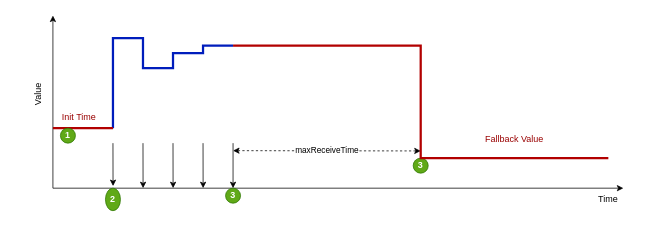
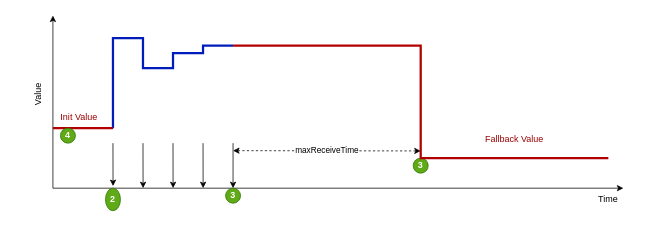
- <mxCell id="8" value="Init Time" style="text;html=1;strokeColor=none;fillColor=none;align=center;verticalAlign=middle;whiteSpace=wrap;rounded=0;fontColor=#990000;" parent="1" vertex="1"><mxGeometry x="60" y="140" width="90" height="30" as="geometry" /></mxCell>
+ <mxCell id="8" value="Init Value" style="text;html=1;strokeColor=none;fillColor=none;align=center;verticalAlign=middle;whiteSpace=wrap;rounded=0;fontColor=#990000;" parent="1" vertex="1"><mxGeometry x="60" y="140" width="90" height="30" as="geometry" /></mxCell>
- <mxCell id="20" value="1" style="ellipse;whiteSpace=wrap;html=1;fillColor=#60a917;strokeColor=#2D7600;fontColor=#ffffff;fontStyle=1" vertex="1" parent="1"><mxGeometry x="80" y="170" width="20" height="20" as="geometry" /></mxCell>
+ <mxCell id="20" value="4" style="ellipse;whiteSpace=wrap;html=1;fillColor=#60a917;strokeColor=#2D7600;fontColor=#ffffff;fontStyle=1" vertex="1" parent="1"><mxGeometry x="80" y="170" width="20" height="20" as="geometry" /></mxCell>
